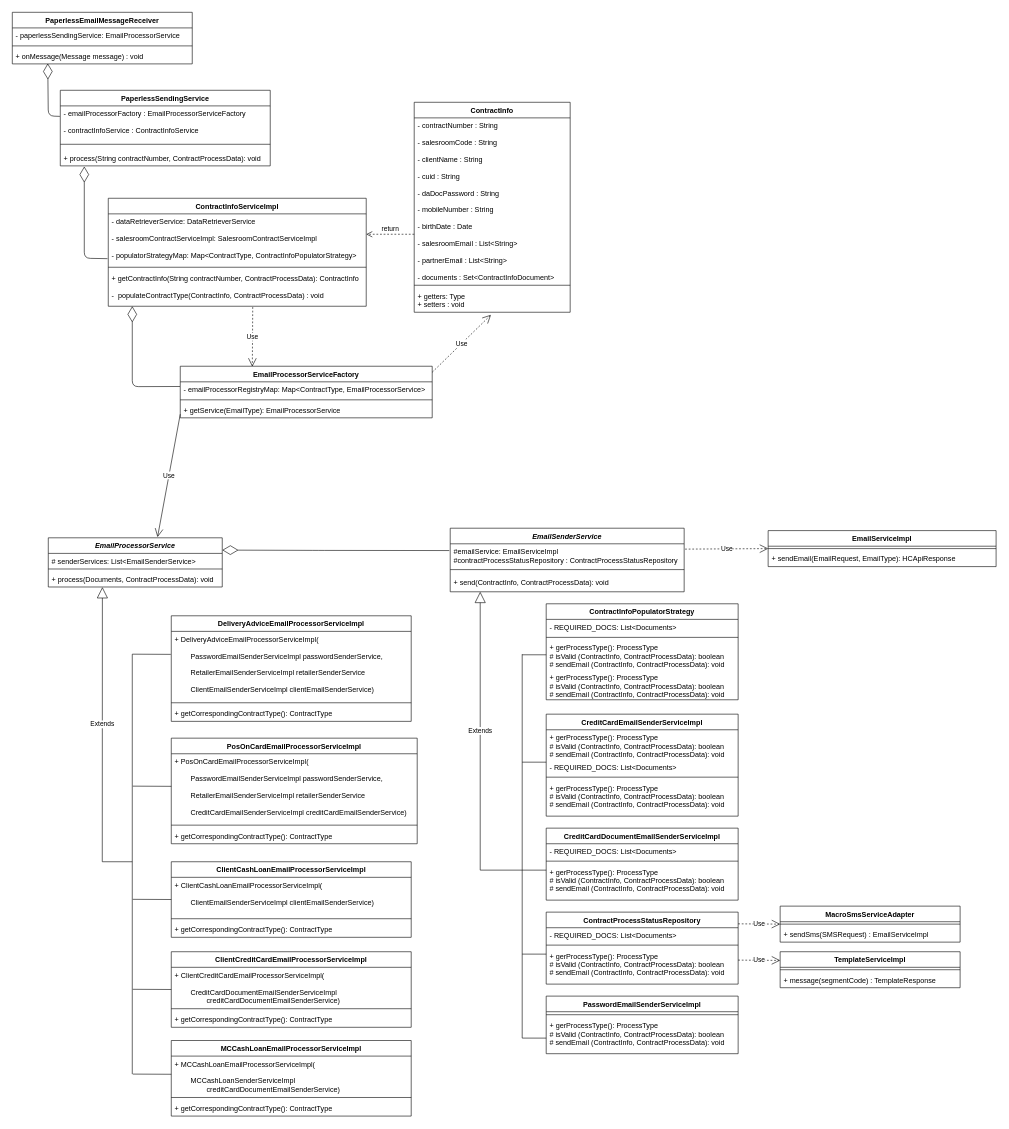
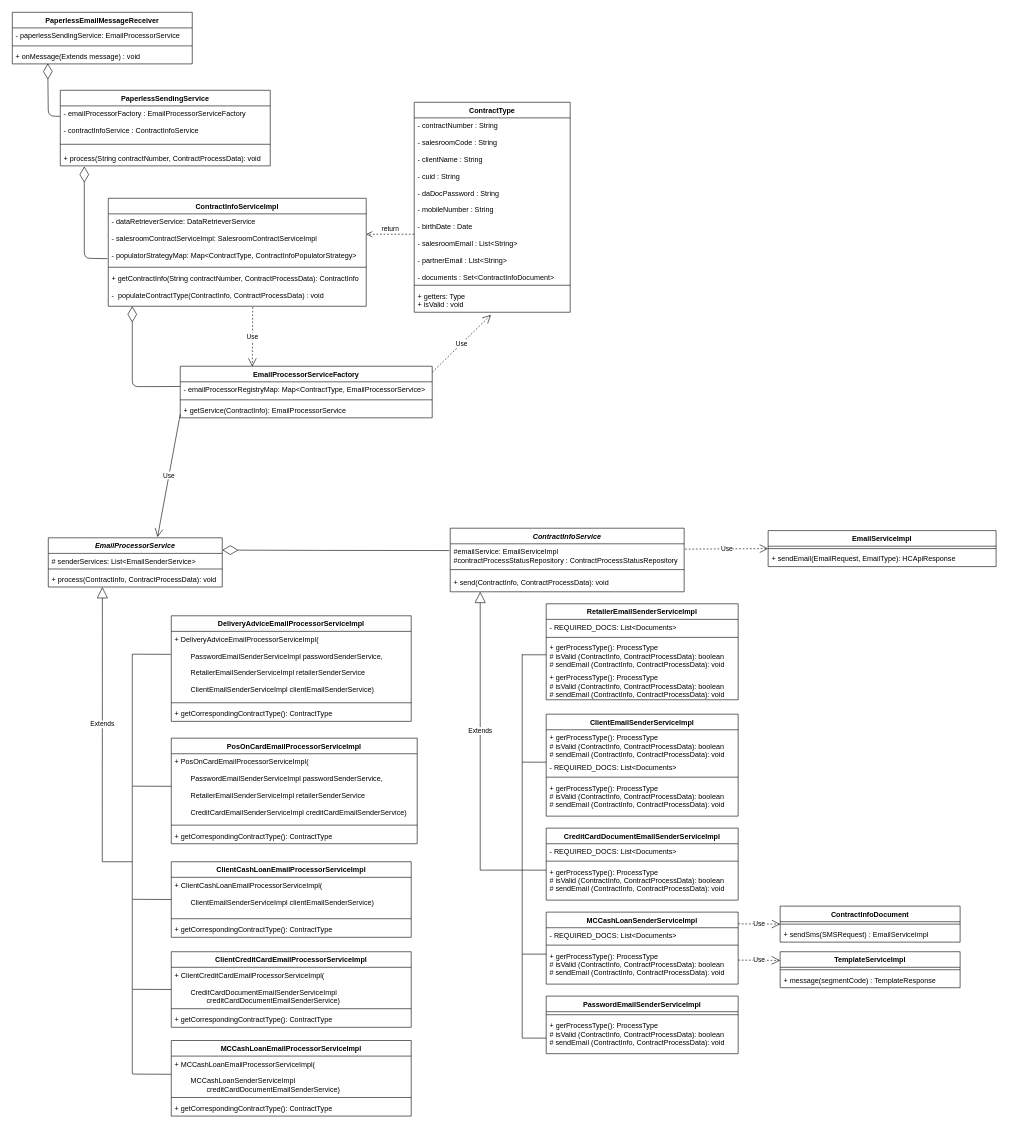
- <mxCell id="6" value="+ onMessage(Message message) : void" style="text;strokeColor=none;fillColor=none;align=left;verticalAlign=top;spacingLeft=4;spacingRight=4;overflow=hidden;rotatable=0;points=[[0,0.5],[1,0.5]];portConstraint=eastwest;" parent="3" vertex="1"><mxGeometry y="60" width="300" height="26" as="geometry" /></mxCell>
+ <mxCell id="6" value="+ onMessage(Extends message) : void" style="text;strokeColor=none;fillColor=none;align=left;verticalAlign=top;spacingLeft=4;spacingRight=4;overflow=hidden;rotatable=0;points=[[0,0.5],[1,0.5]];portConstraint=eastwest;" parent="3" vertex="1"><mxGeometry y="60" width="300" height="26" as="geometry" /></mxCell>
- <mxCell id="36" value="ContractInfo" style="swimlane;fontStyle=1;align=center;verticalAlign=top;childLayout=stackLayout;horizontal=1;startSize=26;horizontalStack=0;resizeParent=1;resizeParentMax=0;resizeLast=0;collapsible=1;marginBottom=0;fillColor=none;gradientColor=none;" parent="1" vertex="1"><mxGeometry x="690" y="170" width="260" height="350" as="geometry" /></mxCell>
+ <mxCell id="36" value="ContractType" style="swimlane;fontStyle=1;align=center;verticalAlign=top;childLayout=stackLayout;horizontal=1;startSize=26;horizontalStack=0;resizeParent=1;resizeParentMax=0;resizeLast=0;collapsible=1;marginBottom=0;fillColor=none;gradientColor=none;" parent="1" vertex="1"><mxGeometry x="690" y="170" width="260" height="350" as="geometry" /></mxCell>
- <mxCell id="39" value="+ getters: Type&#10;+ setters : void" style="text;strokeColor=none;fillColor=none;align=left;verticalAlign=top;spacingLeft=4;spacingRight=4;overflow=hidden;rotatable=0;points=[[0,0.5],[1,0.5]];portConstraint=eastwest;" parent="36" vertex="1"><mxGeometry y="310" width="260" height="40" as="geometry" /></mxCell>
+ <mxCell id="39" value="+ getters: Type&#10;+ isValid : void" style="text;strokeColor=none;fillColor=none;align=left;verticalAlign=top;spacingLeft=4;spacingRight=4;overflow=hidden;rotatable=0;points=[[0,0.5],[1,0.5]];portConstraint=eastwest;" parent="36" vertex="1"><mxGeometry y="310" width="260" height="40" as="geometry" /></mxCell>
- <mxCell id="43" value="+ getService(EmailType): EmailProcessorService" style="text;strokeColor=none;fillColor=none;align=left;verticalAlign=top;spacingLeft=4;spacingRight=4;overflow=hidden;rotatable=0;points=[[0,0.5],[1,0.5]];portConstraint=eastwest;" parent="40" vertex="1"><mxGeometry y="60" width="420" height="26" as="geometry" /></mxCell>
+ <mxCell id="43" value="+ getService(ContractInfo): EmailProcessorService" style="text;strokeColor=none;fillColor=none;align=left;verticalAlign=top;spacingLeft=4;spacingRight=4;overflow=hidden;rotatable=0;points=[[0,0.5],[1,0.5]];portConstraint=eastwest;" parent="40" vertex="1"><mxGeometry y="60" width="420" height="26" as="geometry" /></mxCell>
- <mxCell id="48" value="EmailSenderService" style="swimlane;fontStyle=3;align=center;verticalAlign=top;childLayout=stackLayout;horizontal=1;startSize=26;horizontalStack=0;resizeParent=1;resizeParentMax=0;resizeLast=0;collapsible=1;marginBottom=0;fillColor=none;gradientColor=none;" parent="1" vertex="1"><mxGeometry x="750" y="880" width="390" height="106" as="geometry" /></mxCell>
+ <mxCell id="48" value="ContractInfoService" style="swimlane;fontStyle=3;align=center;verticalAlign=top;childLayout=stackLayout;horizontal=1;startSize=26;horizontalStack=0;resizeParent=1;resizeParentMax=0;resizeLast=0;collapsible=1;marginBottom=0;fillColor=none;gradientColor=none;" parent="1" vertex="1"><mxGeometry x="750" y="880" width="390" height="106" as="geometry" /></mxCell>
- <mxCell id="55" value="+ process(Documents, ContractProcessData): void" style="text;strokeColor=none;fillColor=none;align=left;verticalAlign=top;spacingLeft=4;spacingRight=4;overflow=hidden;rotatable=0;points=[[0,0.5],[1,0.5]];portConstraint=eastwest;" parent="52" vertex="1"><mxGeometry y="56" width="290" height="26" as="geometry" /></mxCell>
+ <mxCell id="55" value="+ process(ContractInfo, ContractProcessData): void" style="text;strokeColor=none;fillColor=none;align=left;verticalAlign=top;spacingLeft=4;spacingRight=4;overflow=hidden;rotatable=0;points=[[0,0.5],[1,0.5]];portConstraint=eastwest;" parent="52" vertex="1"><mxGeometry y="56" width="290" height="26" as="geometry" /></mxCell>
- <mxCell id="76" value="ContractInfoPopulatorStrategy" style="swimlane;fontStyle=1;align=center;verticalAlign=top;childLayout=stackLayout;horizontal=1;startSize=26;horizontalStack=0;resizeParent=1;resizeParentMax=0;resizeLast=0;collapsible=1;marginBottom=0;fillColor=none;gradientColor=none;" parent="1" vertex="1"><mxGeometry x="910" y="1006" width="320" height="160" as="geometry" /></mxCell>
+ <mxCell id="76" value="RetailerEmailSenderServiceImpl" style="swimlane;fontStyle=1;align=center;verticalAlign=top;childLayout=stackLayout;horizontal=1;startSize=26;horizontalStack=0;resizeParent=1;resizeParentMax=0;resizeLast=0;collapsible=1;marginBottom=0;fillColor=none;gradientColor=none;" parent="1" vertex="1"><mxGeometry x="910" y="1006" width="320" height="160" as="geometry" /></mxCell>
- <mxCell id="102" value="CreditCardEmailSenderServiceImpl" style="swimlane;fontStyle=1;align=center;verticalAlign=top;childLayout=stackLayout;horizontal=1;startSize=26;horizontalStack=0;resizeParent=1;resizeParentMax=0;resizeLast=0;collapsible=1;marginBottom=0;fillColor=none;gradientColor=none;" parent="1" vertex="1"><mxGeometry x="910" y="1190" width="320" height="170" as="geometry" /></mxCell>
+ <mxCell id="102" value="ClientEmailSenderServiceImpl" style="swimlane;fontStyle=1;align=center;verticalAlign=top;childLayout=stackLayout;horizontal=1;startSize=26;horizontalStack=0;resizeParent=1;resizeParentMax=0;resizeLast=0;collapsible=1;marginBottom=0;fillColor=none;gradientColor=none;" parent="1" vertex="1"><mxGeometry x="910" y="1190" width="320" height="170" as="geometry" /></mxCell>
- <mxCell id="81" value="MacroSmsServiceAdapter" style="swimlane;fontStyle=1;align=center;verticalAlign=top;childLayout=stackLayout;horizontal=1;startSize=26;horizontalStack=0;resizeParent=1;resizeParentMax=0;resizeLast=0;collapsible=1;marginBottom=0;" parent="1" vertex="1"><mxGeometry x="1300" y="1510" width="300" height="60" as="geometry" /></mxCell>
+ <mxCell id="81" value="ContractInfoDocument" style="swimlane;fontStyle=1;align=center;verticalAlign=top;childLayout=stackLayout;horizontal=1;startSize=26;horizontalStack=0;resizeParent=1;resizeParentMax=0;resizeLast=0;collapsible=1;marginBottom=0;" parent="1" vertex="1"><mxGeometry x="1300" y="1510" width="300" height="60" as="geometry" /></mxCell>
- <mxCell id="94" value="ContractProcessStatusRepository" style="swimlane;fontStyle=1;align=center;verticalAlign=top;childLayout=stackLayout;horizontal=1;startSize=26;horizontalStack=0;resizeParent=1;resizeParentMax=0;resizeLast=0;collapsible=1;marginBottom=0;fillColor=none;gradientColor=none;" parent="1" vertex="1"><mxGeometry x="910" y="1520" width="320" height="120" as="geometry" /></mxCell>
+ <mxCell id="94" value="MCCashLoanSenderServiceImpl" style="swimlane;fontStyle=1;align=center;verticalAlign=top;childLayout=stackLayout;horizontal=1;startSize=26;horizontalStack=0;resizeParent=1;resizeParentMax=0;resizeLast=0;collapsible=1;marginBottom=0;fillColor=none;gradientColor=none;" parent="1" vertex="1"><mxGeometry x="910" y="1520" width="320" height="120" as="geometry" /></mxCell>
